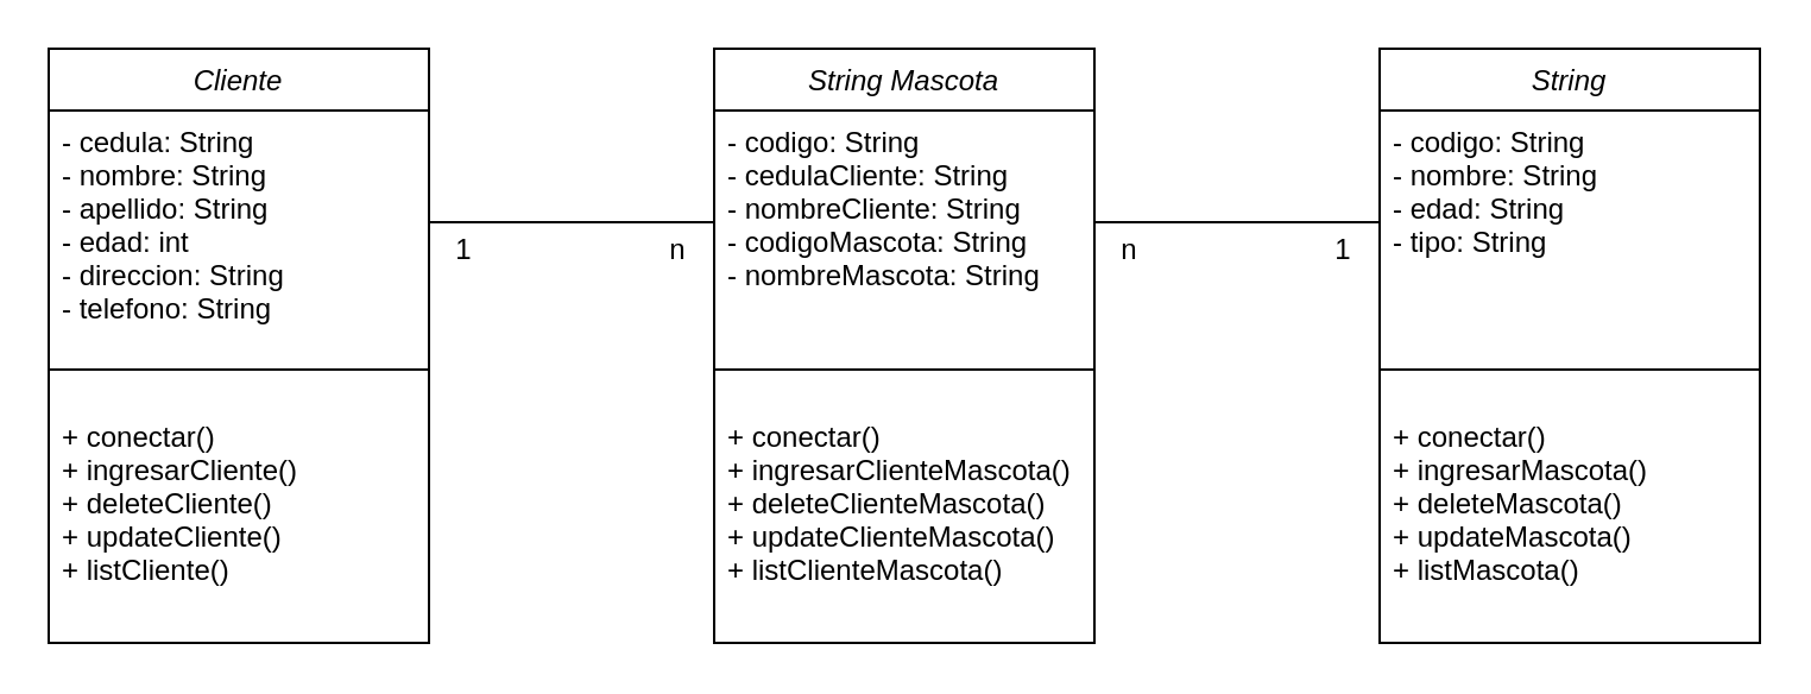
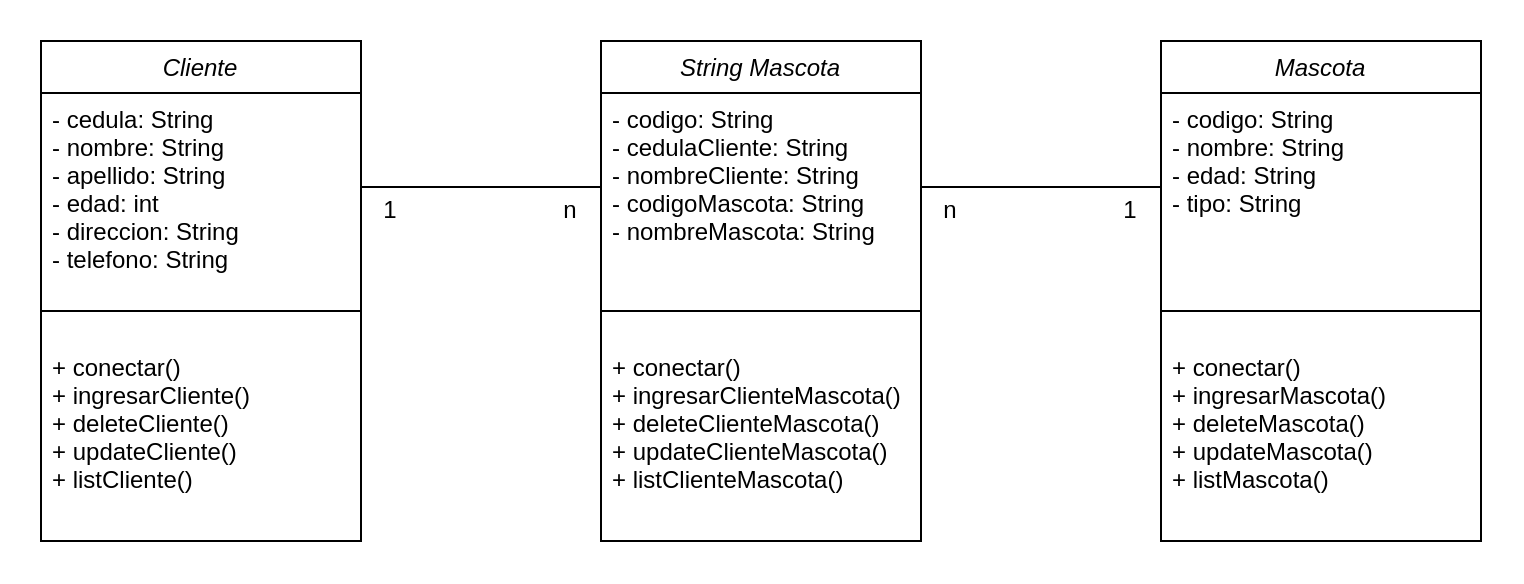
- <mxCell id="6" value="String" style="swimlane;fontStyle=2;align=center;verticalAlign=top;childLayout=stackLayout;horizontal=1;startSize=26;horizontalStack=0;resizeParent=1;resizeLast=0;collapsible=1;marginBottom=0;rounded=0;shadow=0;strokeWidth=1;" vertex="1" parent="1"><mxGeometry x="580" y="20" width="160" height="250" as="geometry"><mxRectangle x="230" y="140" width="160" height="26" as="alternateBounds" /></mxGeometry></mxCell>
+ <mxCell id="6" value="Mascota" style="swimlane;fontStyle=2;align=center;verticalAlign=top;childLayout=stackLayout;horizontal=1;startSize=26;horizontalStack=0;resizeParent=1;resizeLast=0;collapsible=1;marginBottom=0;rounded=0;shadow=0;strokeWidth=1;" vertex="1" parent="1"><mxGeometry x="580" y="20" width="160" height="250" as="geometry"><mxRectangle x="230" y="140" width="160" height="26" as="alternateBounds" /></mxGeometry></mxCell>
